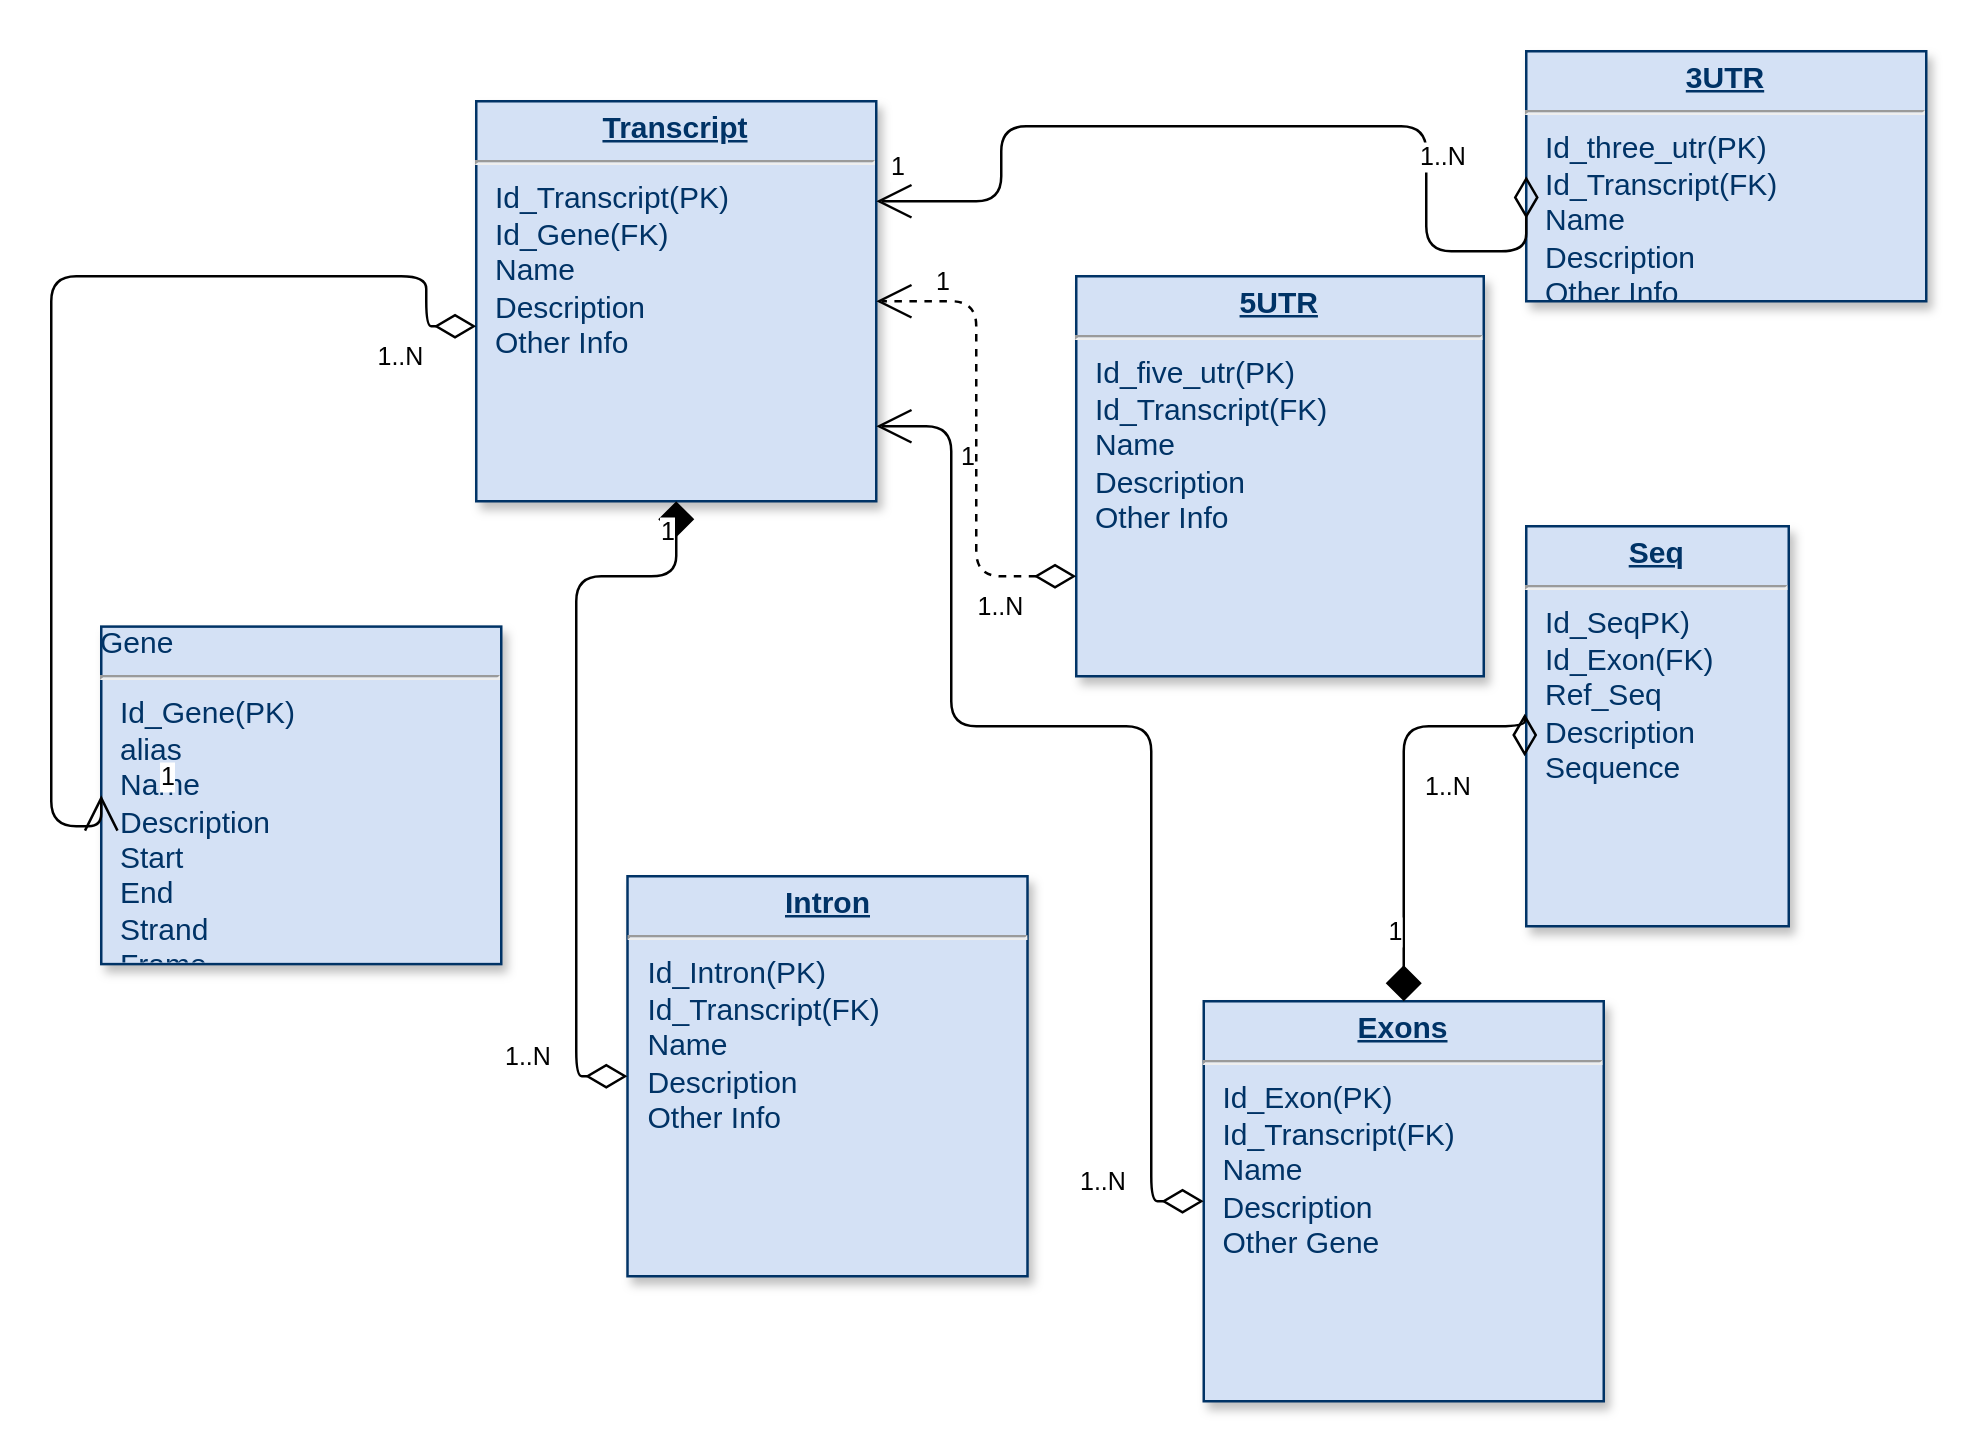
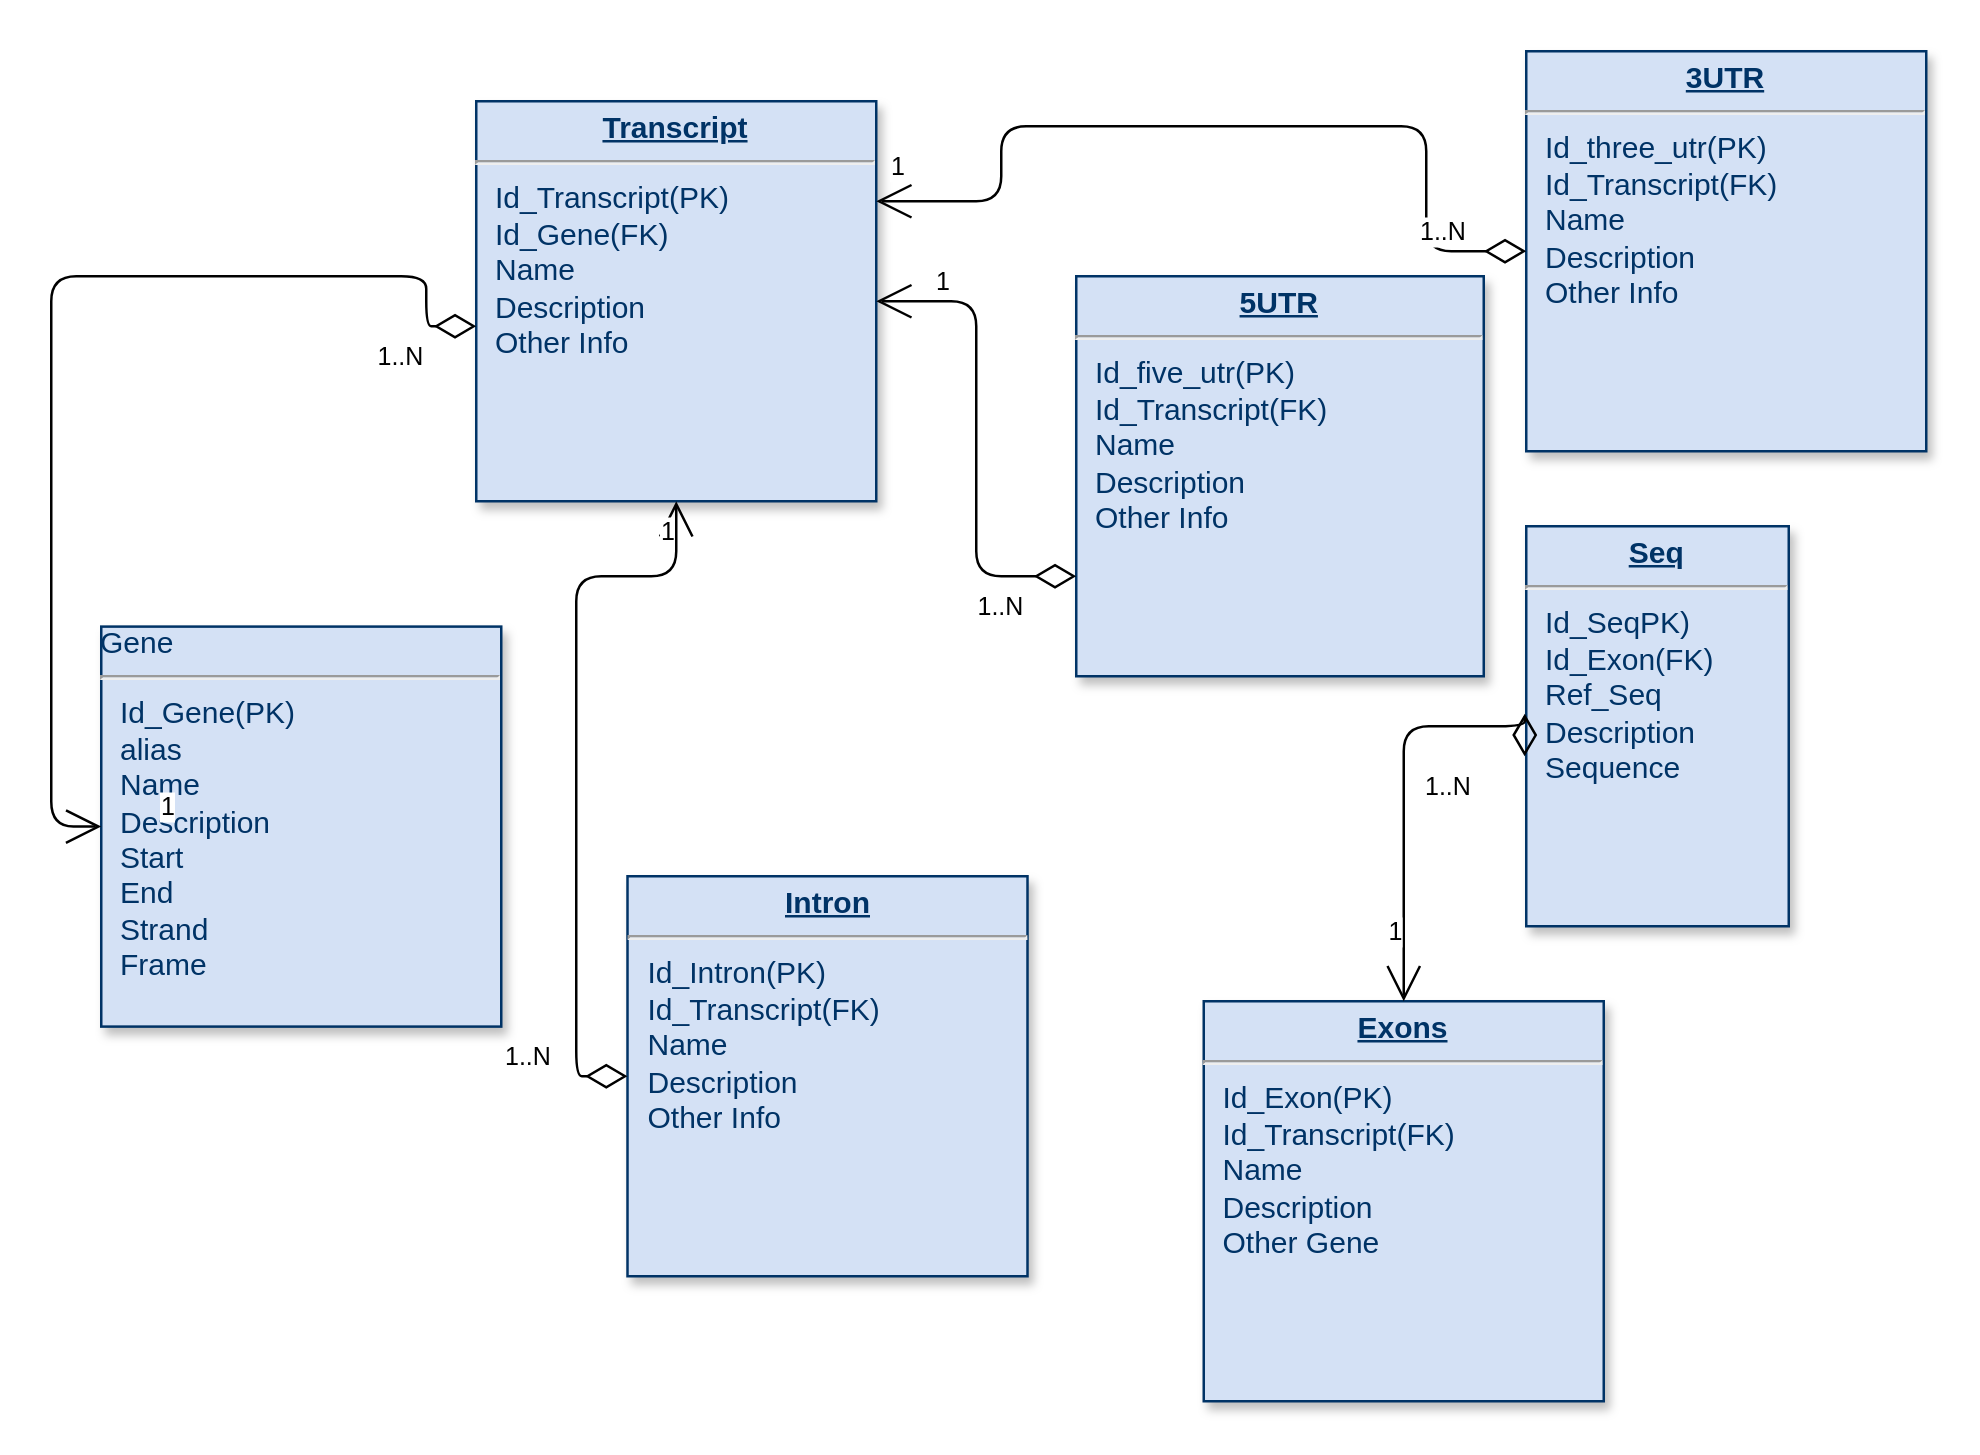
- <mxCell id="7" value="&lt;p style=&quot;margin: 0px ; margin-top: 4px ; text-align: center ; text-decoration: underline&quot;&gt;&lt;strong&gt;3UTR&lt;br&gt;&lt;/strong&gt;&lt;/p&gt;&lt;hr&gt;&lt;p style=&quot;margin: 0px ; margin-left: 8px&quot;&gt;Id_three_utr(PK)&lt;/p&gt;&lt;p style=&quot;margin: 0px ; margin-left: 8px&quot;&gt;Id_Transcript(FK)&lt;/p&gt;&lt;p style=&quot;margin: 0px ; margin-left: 8px&quot;&gt;Name&lt;/p&gt;&lt;p style=&quot;margin: 0px ; margin-left: 8px&quot;&gt;Description&lt;/p&gt;&lt;p style=&quot;margin: 0px ; margin-left: 8px&quot;&gt;Other Info&lt;br&gt;&lt;/p&gt;&lt;p style=&quot;margin: 0px ; margin-left: 8px&quot;&gt;&lt;br&gt;&lt;/p&gt;&lt;p style=&quot;margin: 0px ; margin-left: 8px&quot;&gt;&lt;br&gt;&lt;/p&gt;" style="verticalAlign=top;align=left;overflow=fill;fontSize=12;fontFamily=Helvetica;html=1;strokeColor=#003366;shadow=1;fillColor=#D4E1F5;fontColor=#003366" parent="1" vertex="1"><mxGeometry x="610" y="20" width="160" height="100" as="geometry" /></mxCell>
+ <mxCell id="7" value="&lt;p style=&quot;margin: 0px ; margin-top: 4px ; text-align: center ; text-decoration: underline&quot;&gt;&lt;strong&gt;3UTR&lt;br&gt;&lt;/strong&gt;&lt;/p&gt;&lt;hr&gt;&lt;p style=&quot;margin: 0px ; margin-left: 8px&quot;&gt;Id_three_utr(PK)&lt;/p&gt;&lt;p style=&quot;margin: 0px ; margin-left: 8px&quot;&gt;Id_Transcript(FK)&lt;/p&gt;&lt;p style=&quot;margin: 0px ; margin-left: 8px&quot;&gt;Name&lt;/p&gt;&lt;p style=&quot;margin: 0px ; margin-left: 8px&quot;&gt;Description&lt;/p&gt;&lt;p style=&quot;margin: 0px ; margin-left: 8px&quot;&gt;Other Info&lt;br&gt;&lt;/p&gt;&lt;p style=&quot;margin: 0px ; margin-left: 8px&quot;&gt;&lt;br&gt;&lt;/p&gt;&lt;p style=&quot;margin: 0px ; margin-left: 8px&quot;&gt;&lt;br&gt;&lt;/p&gt;" style="verticalAlign=top;align=left;overflow=fill;fontSize=12;fontFamily=Helvetica;html=1;strokeColor=#003366;shadow=1;fillColor=#D4E1F5;fontColor=#003366" parent="1" vertex="1"><mxGeometry x="610" y="20" width="160" height="160" as="geometry" /></mxCell>
- <mxCell id="8" value="" style="endArrow=open;html=1;endSize=12;startArrow=diamondThin;startSize=14;startFill=0;edgeStyle=orthogonalEdgeStyle;exitX=0;exitY=0.75;exitDx=0;exitDy=0;dashed=1;" edge="1" parent="1" source="6" target="5"><mxGeometry x="-1" y="-466" relative="1" as="geometry"><mxPoint x="481" y="110" as="sourcePoint" /><mxPoint x="442.5" y="69.5" as="targetPoint" /><Array as="points" /><mxPoint x="400" y="226" as="offset" /></mxGeometry></mxCell>
+ <mxCell id="8" value="" style="endArrow=open;html=1;endSize=12;startArrow=diamondThin;startSize=14;startFill=0;edgeStyle=orthogonalEdgeStyle;exitX=0;exitY=0.75;exitDx=0;exitDy=0;" edge="1" parent="1" source="6" target="5"><mxGeometry x="-1" y="-466" relative="1" as="geometry"><mxPoint x="481" y="110" as="sourcePoint" /><mxPoint x="442.5" y="69.5" as="targetPoint" /><Array as="points" /><mxPoint x="400" y="226" as="offset" /></mxGeometry></mxCell>
- <mxCell id="14" value="" style="endArrow=diamond;html=1;endSize=12;startArrow=diamondThin;startSize=14;startFill=0;edgeStyle=orthogonalEdgeStyle;exitX=0;exitY=0.5;exitDx=0;exitDy=0;entryX=0.5;entryY=1;entryDx=0;entryDy=0;" edge="1" parent="1" source="4" target="5"><mxGeometry relative="1" as="geometry"><mxPoint x="60" y="260" as="sourcePoint" /><mxPoint x="140" y="160" as="targetPoint" /><Array as="points"><mxPoint x="230" y="430" /><mxPoint x="230" y="230" /><mxPoint x="270" y="230" /></Array></mxGeometry></mxCell>
+ <mxCell id="14" value="" style="endArrow=open;html=1;endSize=12;startArrow=diamondThin;startSize=14;startFill=0;edgeStyle=orthogonalEdgeStyle;exitX=0;exitY=0.5;exitDx=0;exitDy=0;entryX=0.5;entryY=1;entryDx=0;entryDy=0;" edge="1" parent="1" source="4" target="5"><mxGeometry relative="1" as="geometry"><mxPoint x="60" y="260" as="sourcePoint" /><mxPoint x="140" y="160" as="targetPoint" /><Array as="points"><mxPoint x="230" y="430" /><mxPoint x="230" y="230" /><mxPoint x="270" y="230" /></Array></mxGeometry></mxCell>
- <mxCell id="17" value="" style="endArrow=open;html=1;endSize=12;startArrow=diamondThin;startSize=14;startFill=0;edgeStyle=orthogonalEdgeStyle;exitX=0;exitY=0.5;exitDx=0;exitDy=0;" edge="1" parent="1" source="2" target="5"><mxGeometry relative="1" as="geometry"><mxPoint x="360" y="320" as="sourcePoint" /><mxPoint x="420" y="160" as="targetPoint" /><Array as="points"><mxPoint x="460" y="480" /><mxPoint x="460" y="290" /><mxPoint x="380" y="290" /><mxPoint x="380" y="170" /></Array></mxGeometry></mxCell>
- <mxCell id="18" value="1..N" style="resizable=0;html=1;align=left;verticalAlign=top;labelBackgroundColor=#ffffff;fontSize=10;" connectable="0" vertex="1" parent="17"><mxGeometry x="-1" relative="1" as="geometry"><mxPoint x="-51" y="-20" as="offset" /></mxGeometry></mxCell>
- <mxCell id="19" value="1" style="resizable=0;html=1;align=right;verticalAlign=top;labelBackgroundColor=#ffffff;fontSize=10;" connectable="0" vertex="1" parent="17"><mxGeometry x="1" relative="1" as="geometry"><mxPoint x="40" as="offset" /></mxGeometry></mxCell>
- <mxCell id="3" value="Gene&lt;hr&gt;&lt;p style=&quot;margin: 0px ; margin-left: 8px&quot;&gt;Id_Gene(PK)&lt;/p&gt;&lt;p style=&quot;margin: 0px ; margin-left: 8px&quot;&gt;alias&lt;/p&gt;&lt;p style=&quot;margin: 0px ; margin-left: 8px&quot;&gt;Name&lt;/p&gt;&lt;p style=&quot;margin: 0px ; margin-left: 8px&quot;&gt;Description&lt;/p&gt;&lt;p style=&quot;margin: 0px ; margin-left: 8px&quot;&gt;Start&lt;/p&gt;&lt;p style=&quot;margin: 0px ; margin-left: 8px&quot;&gt;End&lt;/p&gt;&lt;p style=&quot;margin: 0px ; margin-left: 8px&quot;&gt;Strand&lt;/p&gt;&lt;p style=&quot;margin: 0px ; margin-left: 8px&quot;&gt;Frame&lt;br&gt;&lt;/p&gt;&lt;p style=&quot;margin: 0px ; margin-left: 8px&quot;&gt;&lt;br&gt;&lt;/p&gt;" style="verticalAlign=top;align=left;overflow=fill;fontSize=12;fontFamily=Helvetica;html=1;strokeColor=#003366;shadow=1;fillColor=#D4E1F5;fontColor=#003366" parent="1" vertex="1"><mxGeometry x="40" y="250.14" width="160" height="135" as="geometry" /></mxCell>
+ <mxCell id="3" value="Gene&lt;hr&gt;&lt;p style=&quot;margin: 0px ; margin-left: 8px&quot;&gt;Id_Gene(PK)&lt;/p&gt;&lt;p style=&quot;margin: 0px ; margin-left: 8px&quot;&gt;alias&lt;/p&gt;&lt;p style=&quot;margin: 0px ; margin-left: 8px&quot;&gt;Name&lt;/p&gt;&lt;p style=&quot;margin: 0px ; margin-left: 8px&quot;&gt;Description&lt;/p&gt;&lt;p style=&quot;margin: 0px ; margin-left: 8px&quot;&gt;Start&lt;/p&gt;&lt;p style=&quot;margin: 0px ; margin-left: 8px&quot;&gt;End&lt;/p&gt;&lt;p style=&quot;margin: 0px ; margin-left: 8px&quot;&gt;Strand&lt;/p&gt;&lt;p style=&quot;margin: 0px ; margin-left: 8px&quot;&gt;Frame&lt;br&gt;&lt;/p&gt;&lt;p style=&quot;margin: 0px ; margin-left: 8px&quot;&gt;&lt;br&gt;&lt;/p&gt;" style="verticalAlign=top;align=left;overflow=fill;fontSize=12;fontFamily=Helvetica;html=1;strokeColor=#003366;shadow=1;fillColor=#D4E1F5;fontColor=#003366" parent="1" vertex="1"><mxGeometry x="40" y="250.14" width="160" height="160" as="geometry" /></mxCell>
- <mxCell id="21" value="" style="endArrow=diamond;html=1;endSize=12;startArrow=diamondThin;startSize=14;startFill=0;edgeStyle=orthogonalEdgeStyle;exitX=-0.006;exitY=0.575;exitDx=0;exitDy=0;entryX=0.5;entryY=0;entryDx=0;entryDy=0;exitPerimeter=0;" edge="1" parent="1" source="20" target="2"><mxGeometry x="1" y="-208" relative="1" as="geometry"><mxPoint x="740" y="189.5" as="sourcePoint" /><mxPoint x="609" y="189.5" as="targetPoint" /><Array as="points"><mxPoint x="609" y="290" /><mxPoint x="561" y="290" /></Array><mxPoint x="76" y="161" as="offset" /></mxGeometry></mxCell>
+ <mxCell id="21" value="" style="endArrow=open;html=1;endSize=12;startArrow=diamondThin;startSize=14;startFill=0;edgeStyle=orthogonalEdgeStyle;exitX=-0.006;exitY=0.575;exitDx=0;exitDy=0;entryX=0.5;entryY=0;entryDx=0;entryDy=0;exitPerimeter=0;" edge="1" parent="1" source="20" target="2"><mxGeometry x="1" y="-208" relative="1" as="geometry"><mxPoint x="740" y="189.5" as="sourcePoint" /><mxPoint x="609" y="189.5" as="targetPoint" /><Array as="points"><mxPoint x="609" y="290" /><mxPoint x="561" y="290" /></Array><mxPoint x="76" y="161" as="offset" /></mxGeometry></mxCell>
